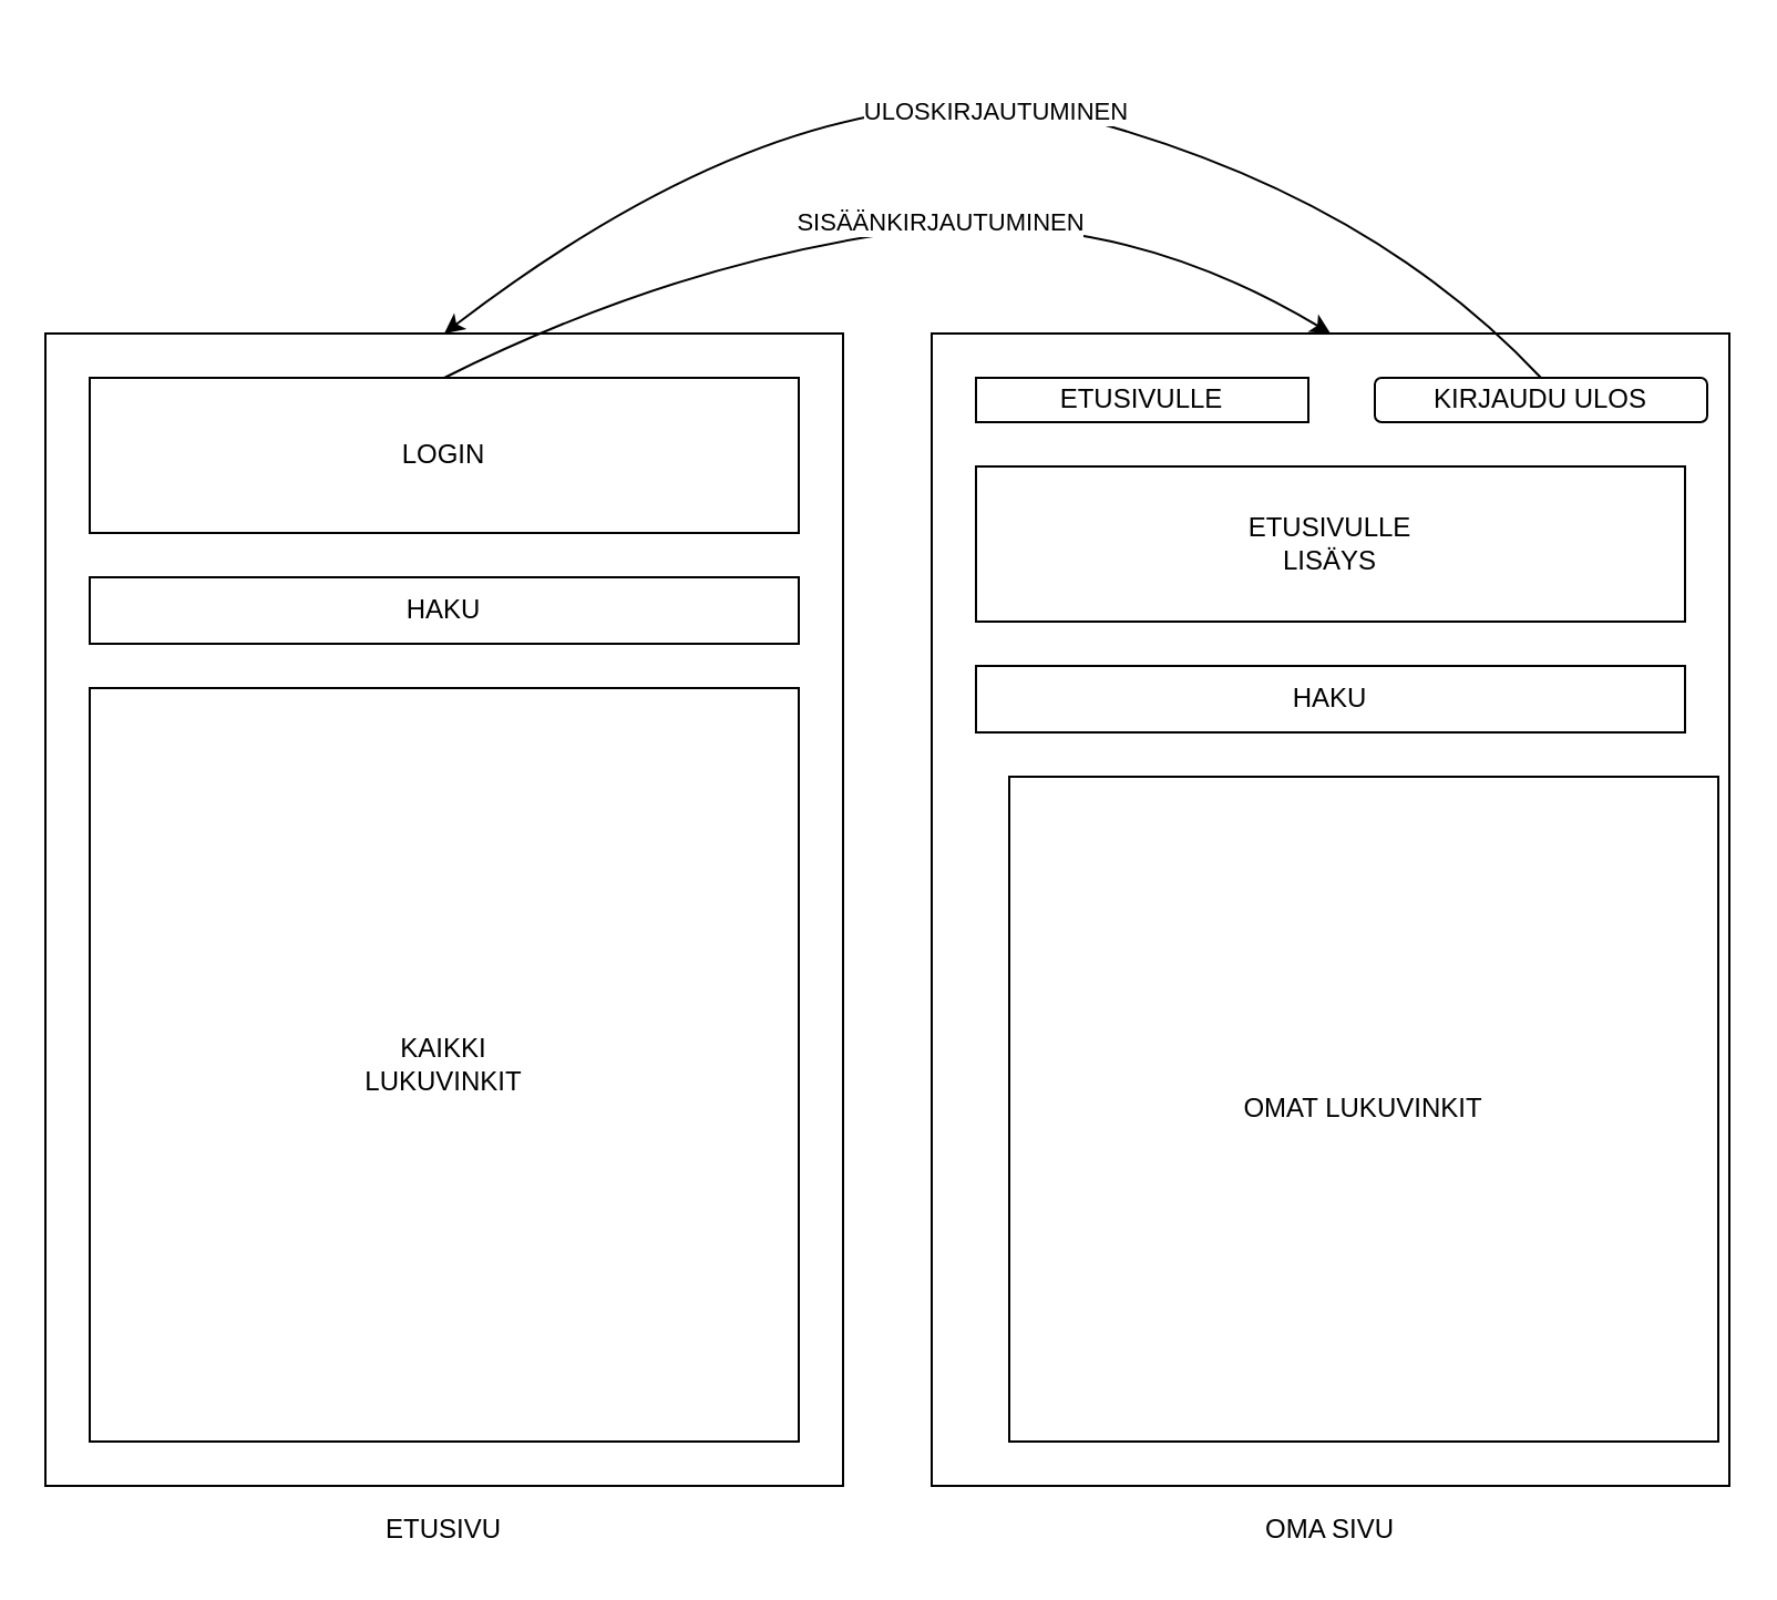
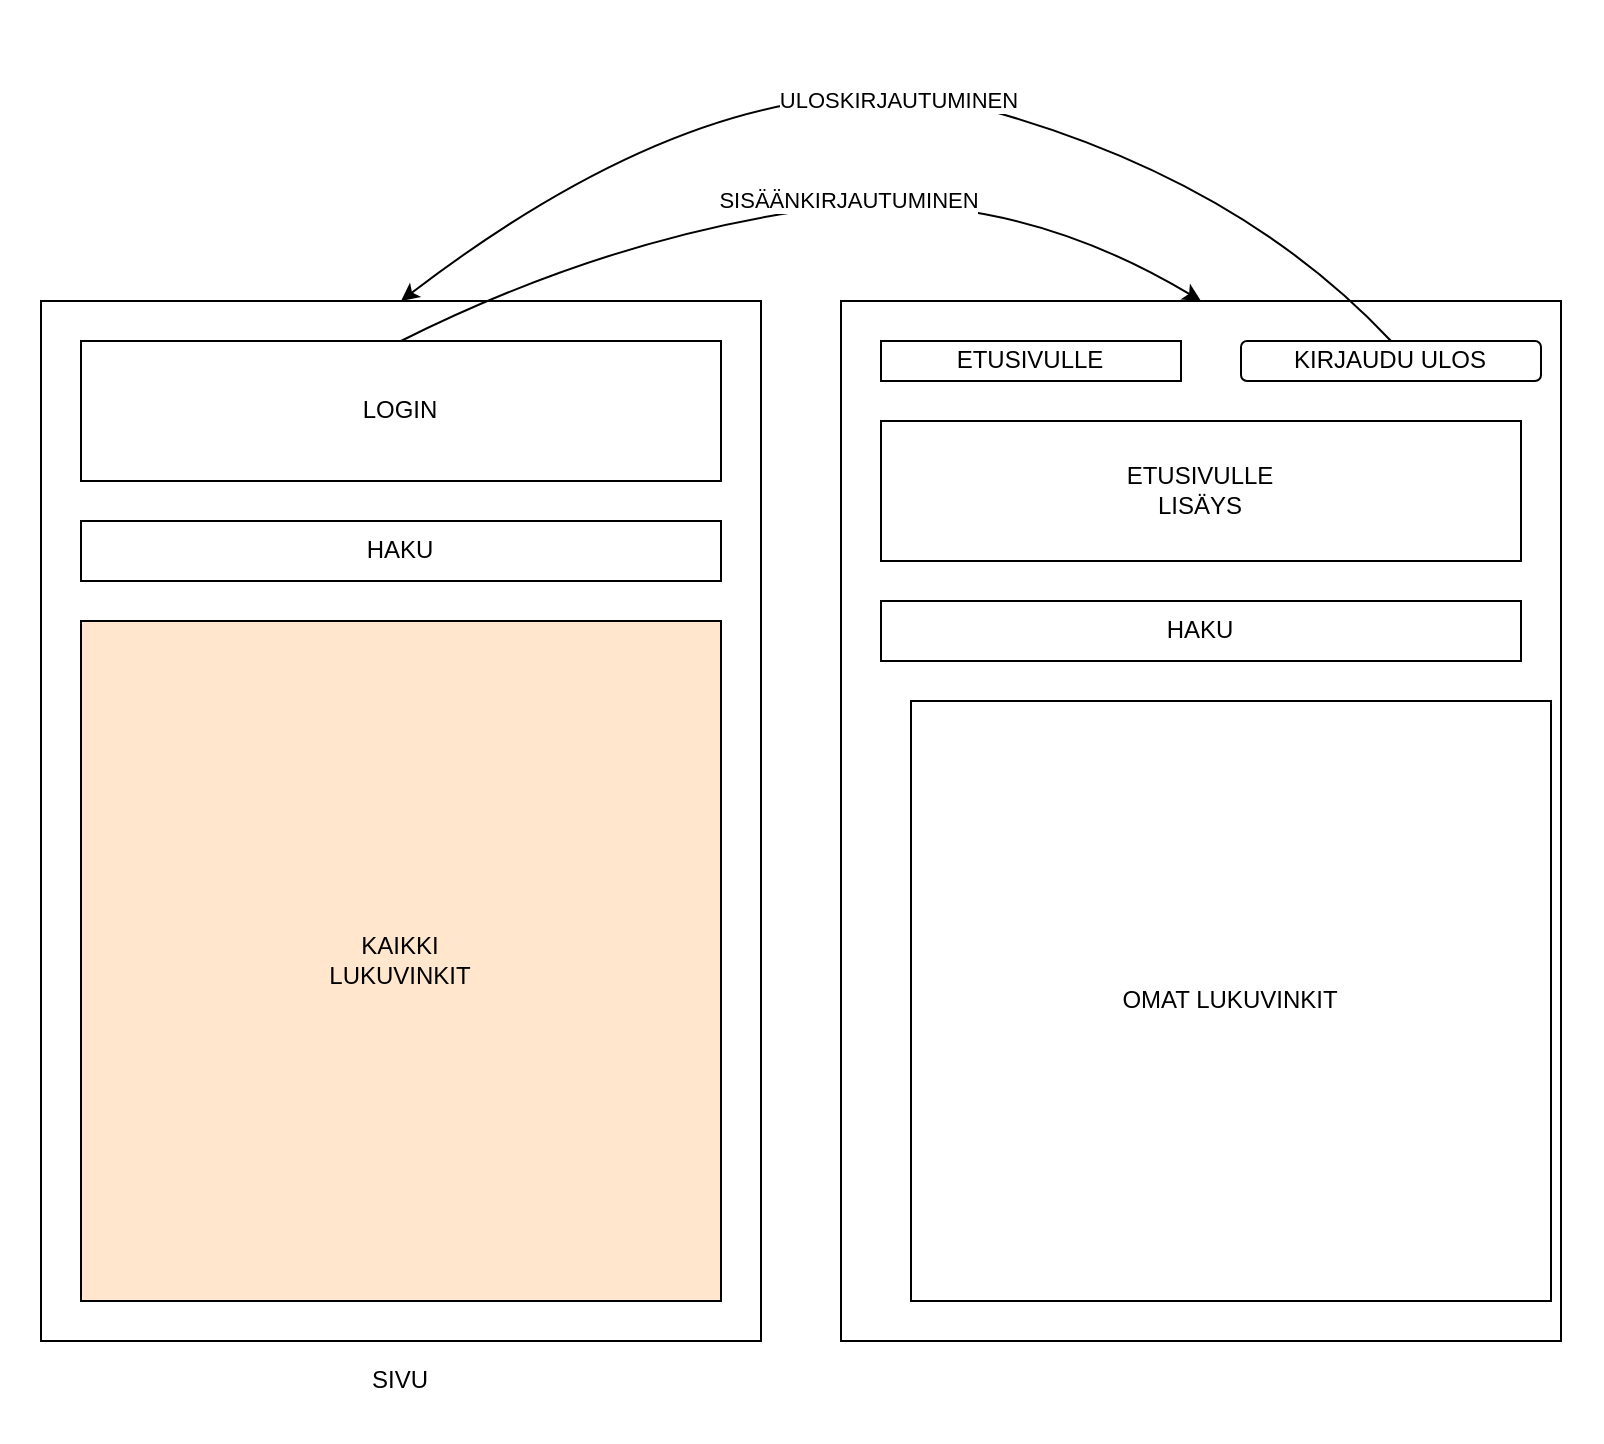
- <mxCell id="6" value="&lt;div&gt;KAIKKI&lt;/div&gt;&lt;div&gt;LUKUVINKIT&lt;br&gt;&lt;/div&gt;" style="whiteSpace=wrap;html=1;" vertex="1" parent="1"><mxGeometry x="40" y="310" width="320" height="340" as="geometry" /></mxCell>
+ <mxCell id="6" value="&lt;div&gt;KAIKKI&lt;/div&gt;&lt;div&gt;LUKUVINKIT&lt;br&gt;&lt;/div&gt;" style="whiteSpace=wrap;html=1;fillColor=#ffe6cc;" vertex="1" parent="1"><mxGeometry x="40" y="310" width="320" height="340" as="geometry" /></mxCell>
- <mxCell id="9" value="ETUSIVU" style="text;html=1;strokeColor=none;fillColor=none;align=center;verticalAlign=middle;whiteSpace=wrap;rounded=0;" vertex="1" parent="1"><mxGeometry x="180" y="680" width="40" height="20" as="geometry" /></mxCell>
+ <mxCell id="9" value="SIVU" style="text;html=1;strokeColor=none;fillColor=none;align=center;verticalAlign=middle;whiteSpace=wrap;rounded=0;" vertex="1" parent="1"><mxGeometry x="180" y="680" width="40" height="20" as="geometry" /></mxCell>
- <mxCell id="10" value="OMA SIVU" style="text;html=1;strokeColor=none;fillColor=none;align=center;verticalAlign=middle;whiteSpace=wrap;rounded=0;" vertex="1" parent="1"><mxGeometry x="540" y="680" width="120" height="20" as="geometry" /></mxCell>
